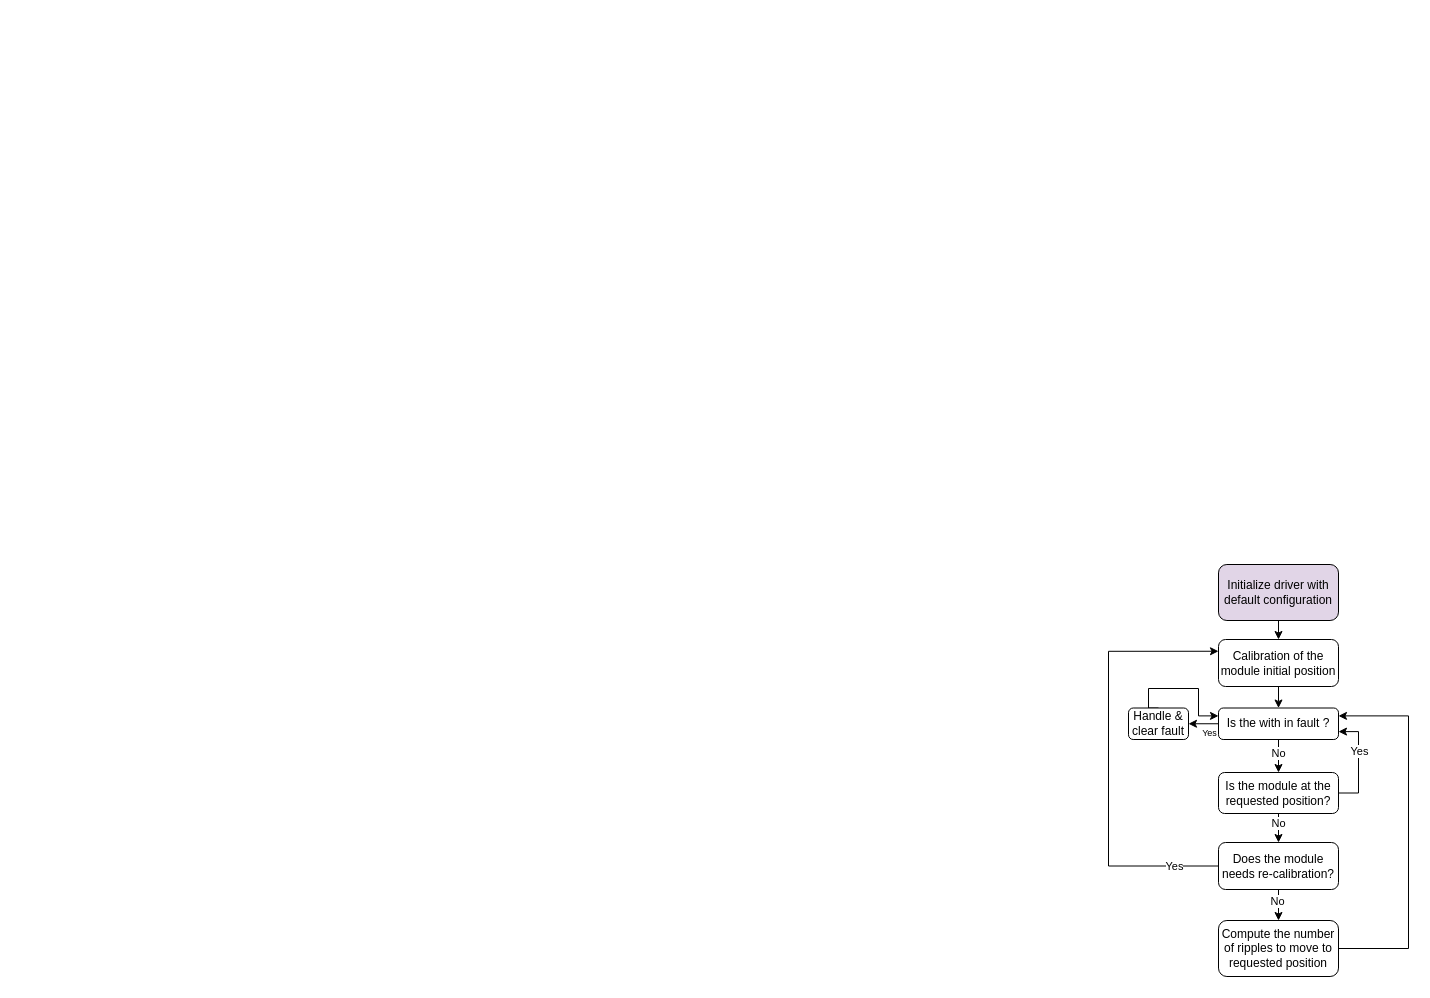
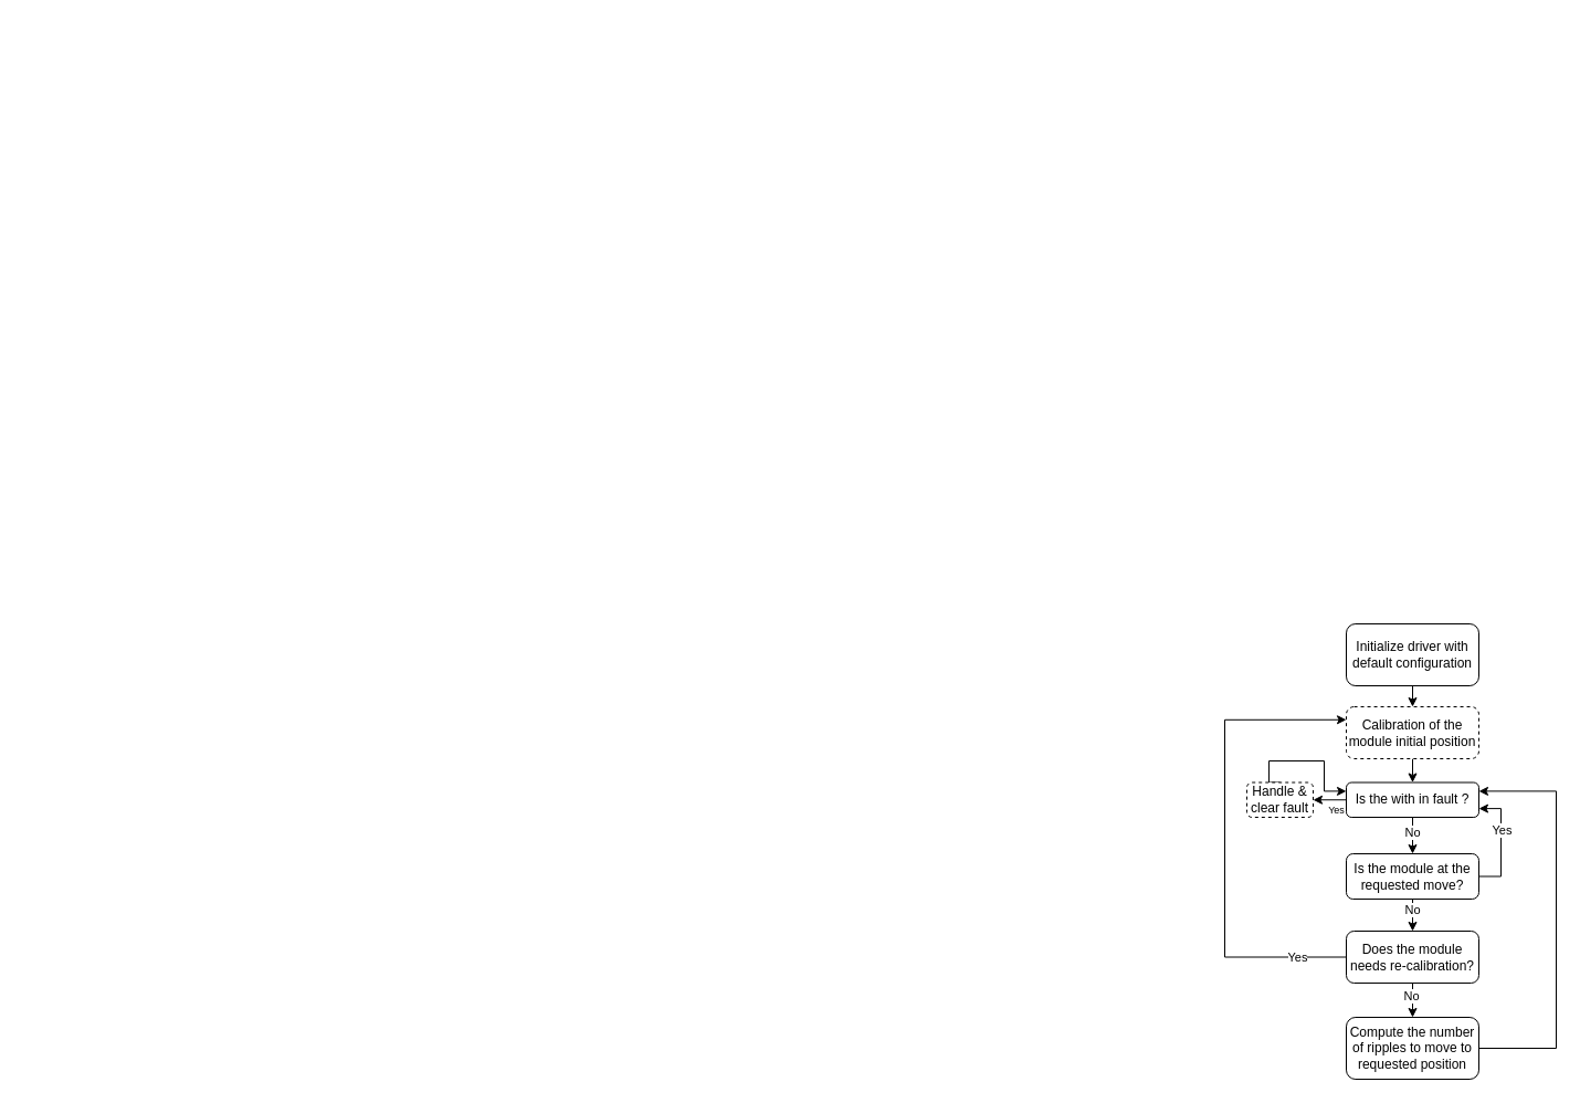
- <mxCell id="5" value="Initialize driver with default configuration" style="rounded=1;whiteSpace=wrap;html=1;fillColor=#e1d5e7;" parent="1" vertex="1"><mxGeometry x="1218" y="564" width="120" height="56" as="geometry" /></mxCell>
+ <mxCell id="5" value="Initialize driver with default configuration" style="rounded=1;whiteSpace=wrap;html=1;" parent="1" vertex="1"><mxGeometry x="1218" y="564" width="120" height="56" as="geometry" /></mxCell>
- <mxCell id="22" value="Calibration of the module initial position" style="rounded=1;whiteSpace=wrap;html=1;" parent="1" vertex="1"><mxGeometry x="1218" y="639" width="120" height="47" as="geometry" /></mxCell>
+ <mxCell id="22" value="Calibration of the module initial position" style="rounded=1;whiteSpace=wrap;html=1;dashed=1;" parent="1" vertex="1"><mxGeometry x="1218" y="639" width="120" height="47" as="geometry" /></mxCell>
- <mxCell id="25" value="Handle &amp;amp; clear fault" style="rounded=1;whiteSpace=wrap;html=1;" parent="1" vertex="1"><mxGeometry x="1128" y="707.5" width="60" height="31.5" as="geometry" /></mxCell>
+ <mxCell id="25" value="Handle &amp;amp; clear fault" style="rounded=1;whiteSpace=wrap;html=1;dashed=1;" parent="1" vertex="1"><mxGeometry x="1128" y="707.5" width="60" height="31.5" as="geometry" /></mxCell>
- <mxCell id="15" value="Is the module at the requested position?" style="rounded=1;whiteSpace=wrap;html=1;" parent="1" vertex="1"><mxGeometry x="1218" y="772" width="120" height="41" as="geometry" /></mxCell>
+ <mxCell id="15" value="Is the module at the requested move?" style="rounded=1;whiteSpace=wrap;html=1;" parent="1" vertex="1"><mxGeometry x="1218" y="772" width="120" height="41" as="geometry" /></mxCell>
